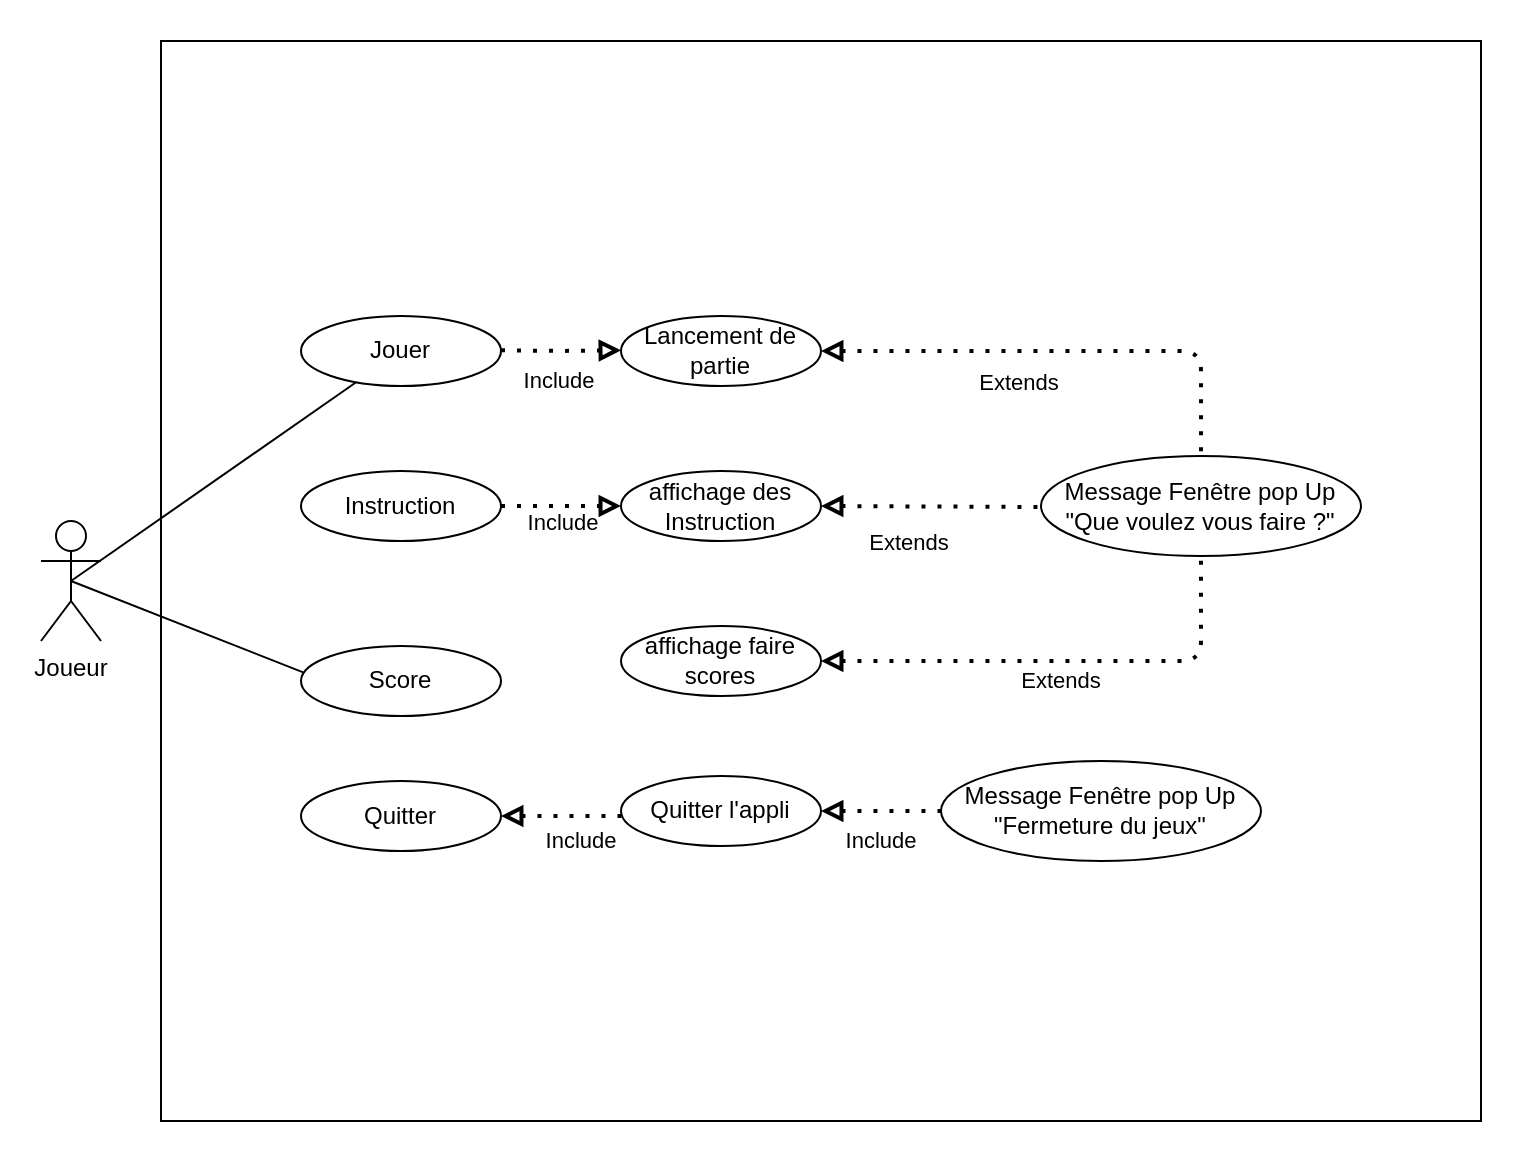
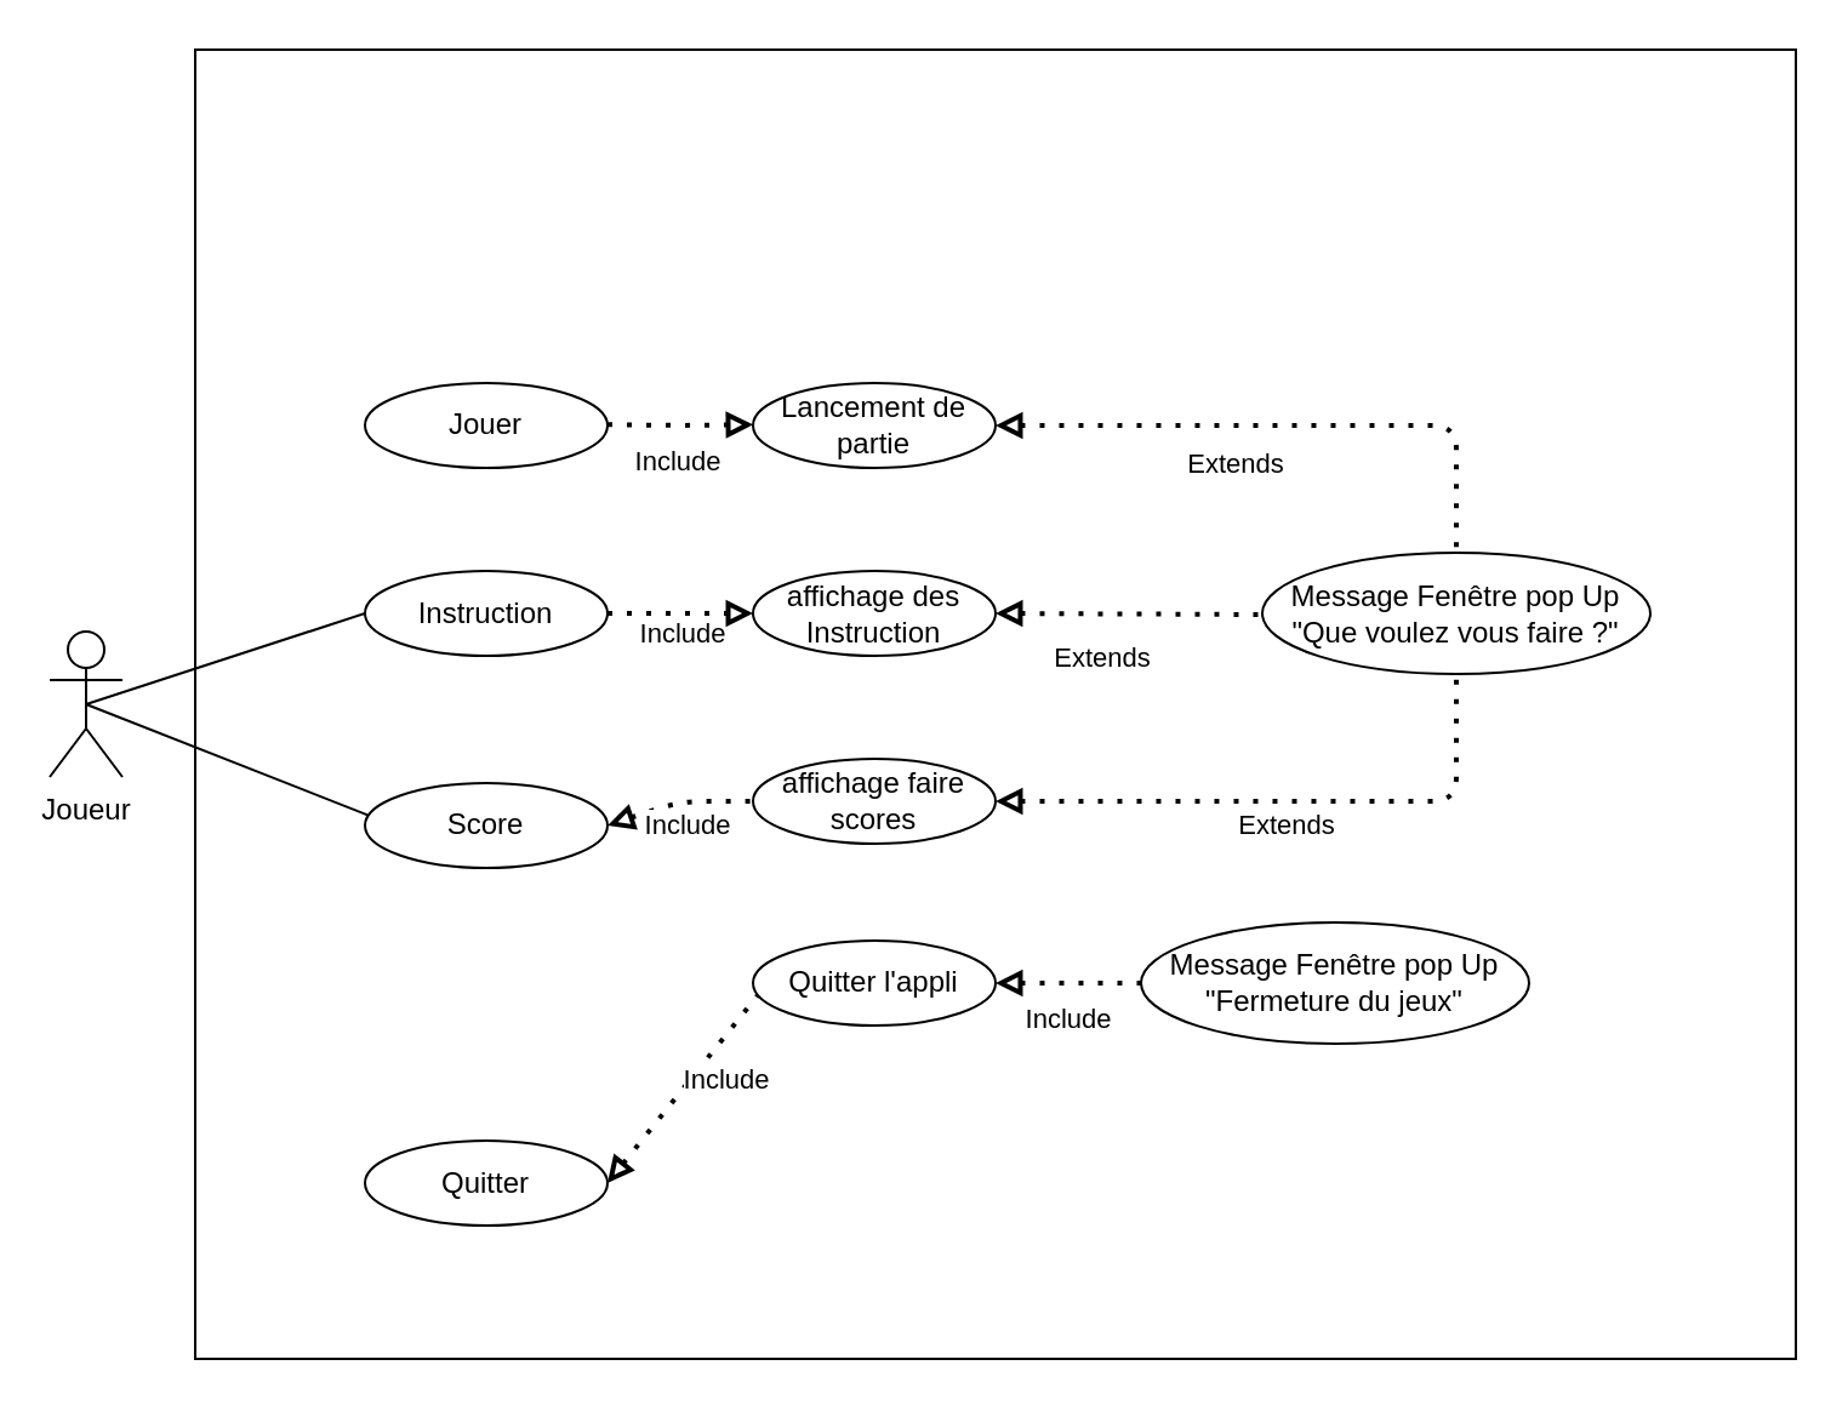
- <mxCell id="25" value="" style="endArrow=none;html=1;exitX=0.5;exitY=0.5;exitDx=0;exitDy=0;exitPerimeter=0;" edge="1" parent="1" source="3" target="4"><mxGeometry width="50" height="50" relative="1" as="geometry"><mxPoint x="430" y="340" as="sourcePoint" /><mxPoint x="480" y="290" as="targetPoint" /></mxGeometry></mxCell>
+ <mxCell id="25" value="" style="endArrow=none;html=1;exitX=0.5;exitY=0.5;exitDx=0;exitDy=0;exitPerimeter=0;entryX=0;entryY=0.5;entryDx=0;entryDy=0;" edge="1" parent="1" source="3" target="7"><mxGeometry width="50" height="50" relative="1" as="geometry"><mxPoint x="430" y="340" as="sourcePoint" /><mxPoint x="480" y="290" as="targetPoint" /></mxGeometry></mxCell>
+ <mxCell id="9" value="Include" style="endArrow=none;dashed=1;html=1;dashPattern=1 3;strokeWidth=2;exitX=1;exitY=0.5;exitDx=0;exitDy=0;entryX=0;entryY=0.5;entryDx=0;entryDy=0;startArrow=block;startFill=0;" edge="1" parent="1" source="5" target="8"><mxGeometry y="-10" width="50" height="50" relative="1" as="geometry"><mxPoint x="400" y="190" as="sourcePoint" /><mxPoint x="450" y="140" as="targetPoint" /><Array as="points"><mxPoint x="280" y="330" /></Array><mxPoint as="offset" /></mxGeometry></mxCell>
- <mxCell id="6" value="Quitter" style="ellipse;whiteSpace=wrap;html=1;" vertex="1" parent="1"><mxGeometry x="150" y="390" width="100" height="35" as="geometry" /></mxCell>
+ <mxCell id="6" value="Quitter" style="ellipse;whiteSpace=wrap;html=1;" vertex="1" parent="1"><mxGeometry x="150" y="470" width="100" height="35" as="geometry" /></mxCell>
